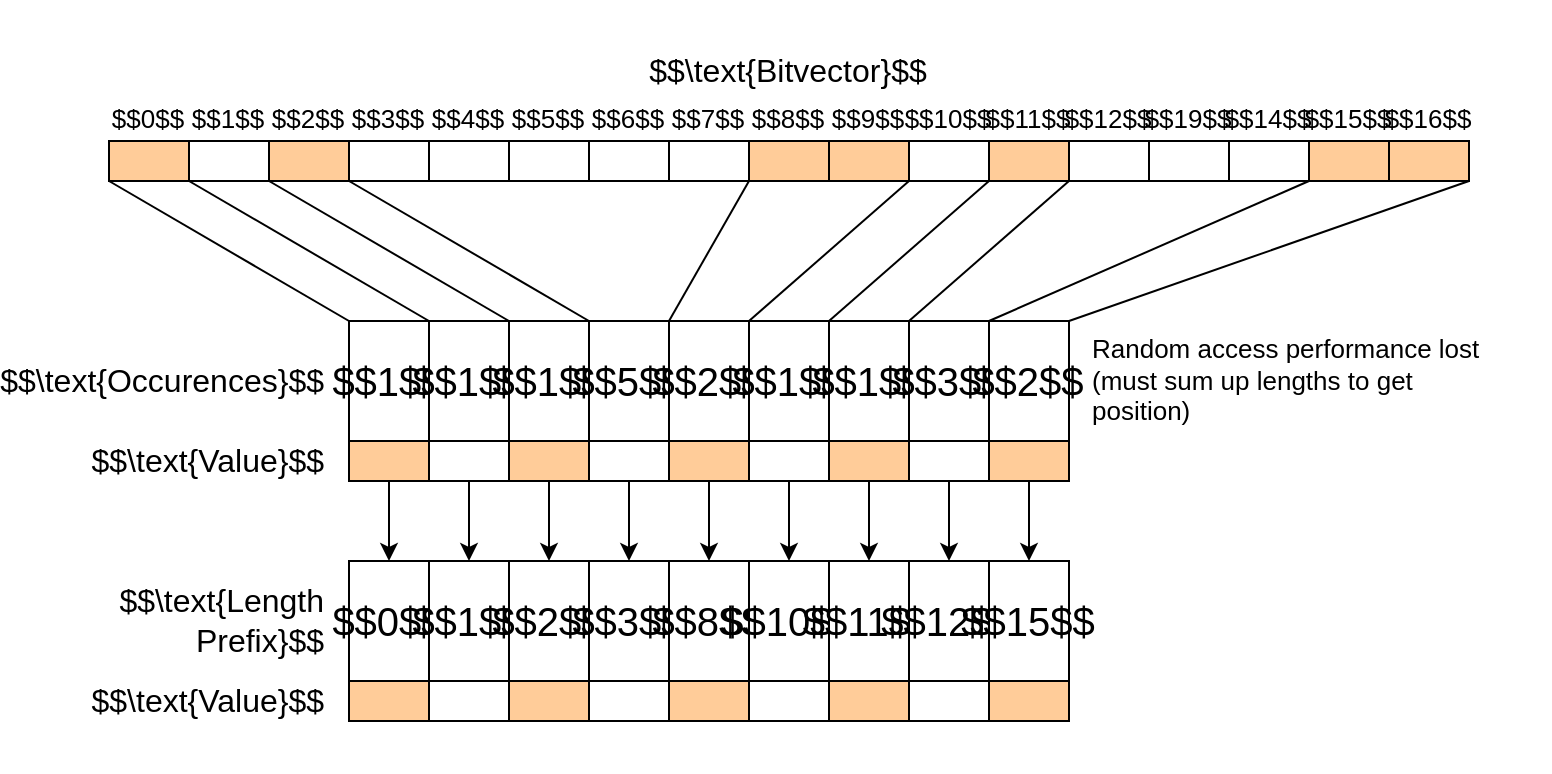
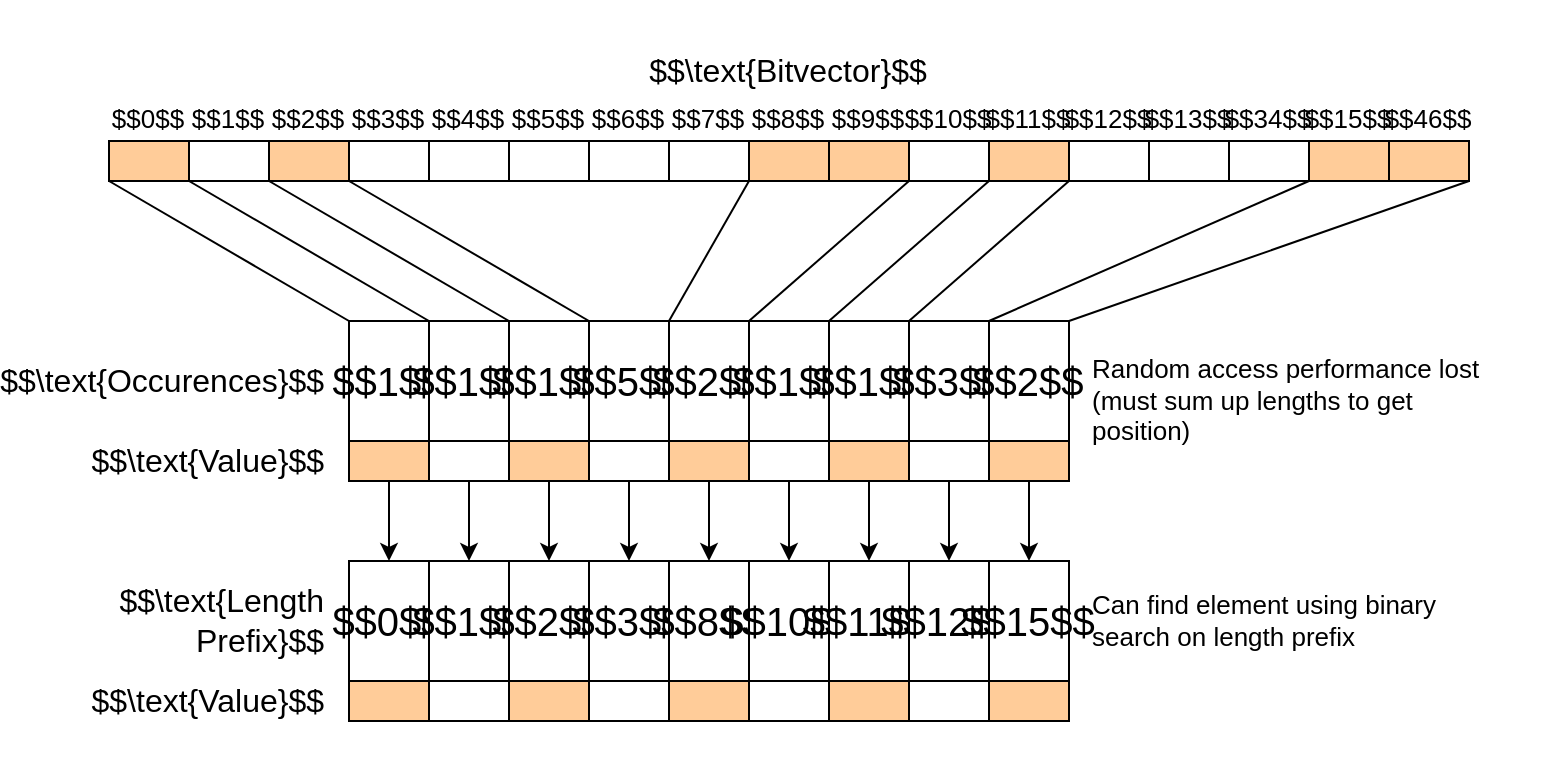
- <mxCell id="95" value="$$19$$" style="text;html=1;strokeColor=none;fillColor=none;align=center;verticalAlign=middle;whiteSpace=wrap;rounded=0;fontSize=13;" vertex="1" parent="1"><mxGeometry x="540" y="44" width="40" height="30" as="geometry" /></mxCell>
+ <mxCell id="95" value="$$13$$" style="text;html=1;strokeColor=none;fillColor=none;align=center;verticalAlign=middle;whiteSpace=wrap;rounded=0;fontSize=13;" vertex="1" parent="1"><mxGeometry x="540" y="44" width="40" height="30" as="geometry" /></mxCell>
- <mxCell id="96" value="$$14$$" style="text;html=1;strokeColor=none;fillColor=none;align=center;verticalAlign=middle;whiteSpace=wrap;rounded=0;fontSize=13;" vertex="1" parent="1"><mxGeometry x="580" y="44" width="40" height="30" as="geometry" /></mxCell>
+ <mxCell id="96" value="$$34$$" style="text;html=1;strokeColor=none;fillColor=none;align=center;verticalAlign=middle;whiteSpace=wrap;rounded=0;fontSize=13;" vertex="1" parent="1"><mxGeometry x="580" y="44" width="40" height="30" as="geometry" /></mxCell>
- <mxCell id="98" value="$$16$$" style="text;html=1;strokeColor=none;fillColor=none;align=center;verticalAlign=middle;whiteSpace=wrap;rounded=0;fontSize=13;" vertex="1" parent="1"><mxGeometry x="660" y="44" width="40" height="30" as="geometry" /></mxCell>
+ <mxCell id="98" value="$$46$$" style="text;html=1;strokeColor=none;fillColor=none;align=center;verticalAlign=middle;whiteSpace=wrap;rounded=0;fontSize=13;" vertex="1" parent="1"><mxGeometry x="660" y="44" width="40" height="30" as="geometry" /></mxCell>
- <mxCell id="100" value="Random access performance lost (must sum up lengths to get position)" style="text;html=1;strokeColor=none;fillColor=none;align=left;verticalAlign=middle;whiteSpace=wrap;rounded=0;fontSize=13;" vertex="1" parent="1"><mxGeometry x="510" y="160" width="210" height="60" as="geometry" /></mxCell>
+ <mxCell id="100" value="Random access performance lost (must sum up lengths to get position)" style="text;html=1;strokeColor=none;fillColor=none;align=left;verticalAlign=middle;whiteSpace=wrap;rounded=0;fontSize=13;" vertex="1" parent="1"><mxGeometry x="510" y="170" width="210" height="60" as="geometry" /></mxCell>
+ <mxCell id="101" value="Can find element using binary search on length prefix" style="text;html=1;strokeColor=none;fillColor=none;align=left;verticalAlign=middle;whiteSpace=wrap;rounded=0;fontSize=13;" vertex="1" parent="1"><mxGeometry x="510" y="280" width="210" height="60" as="geometry" /></mxCell>
